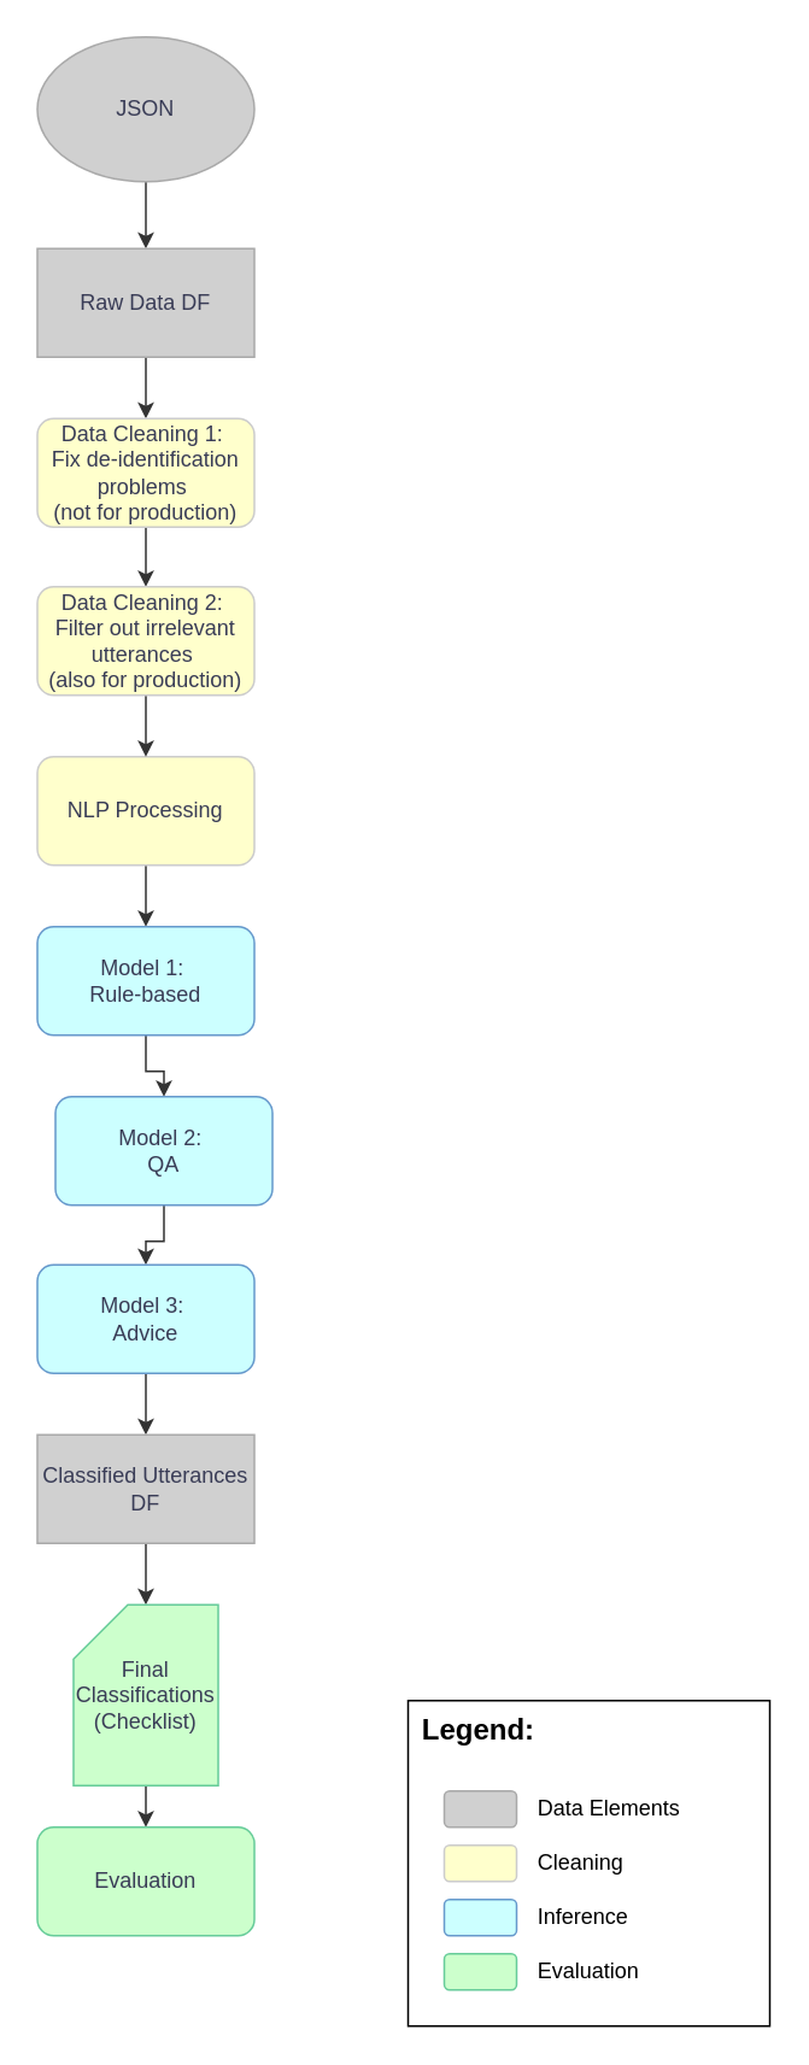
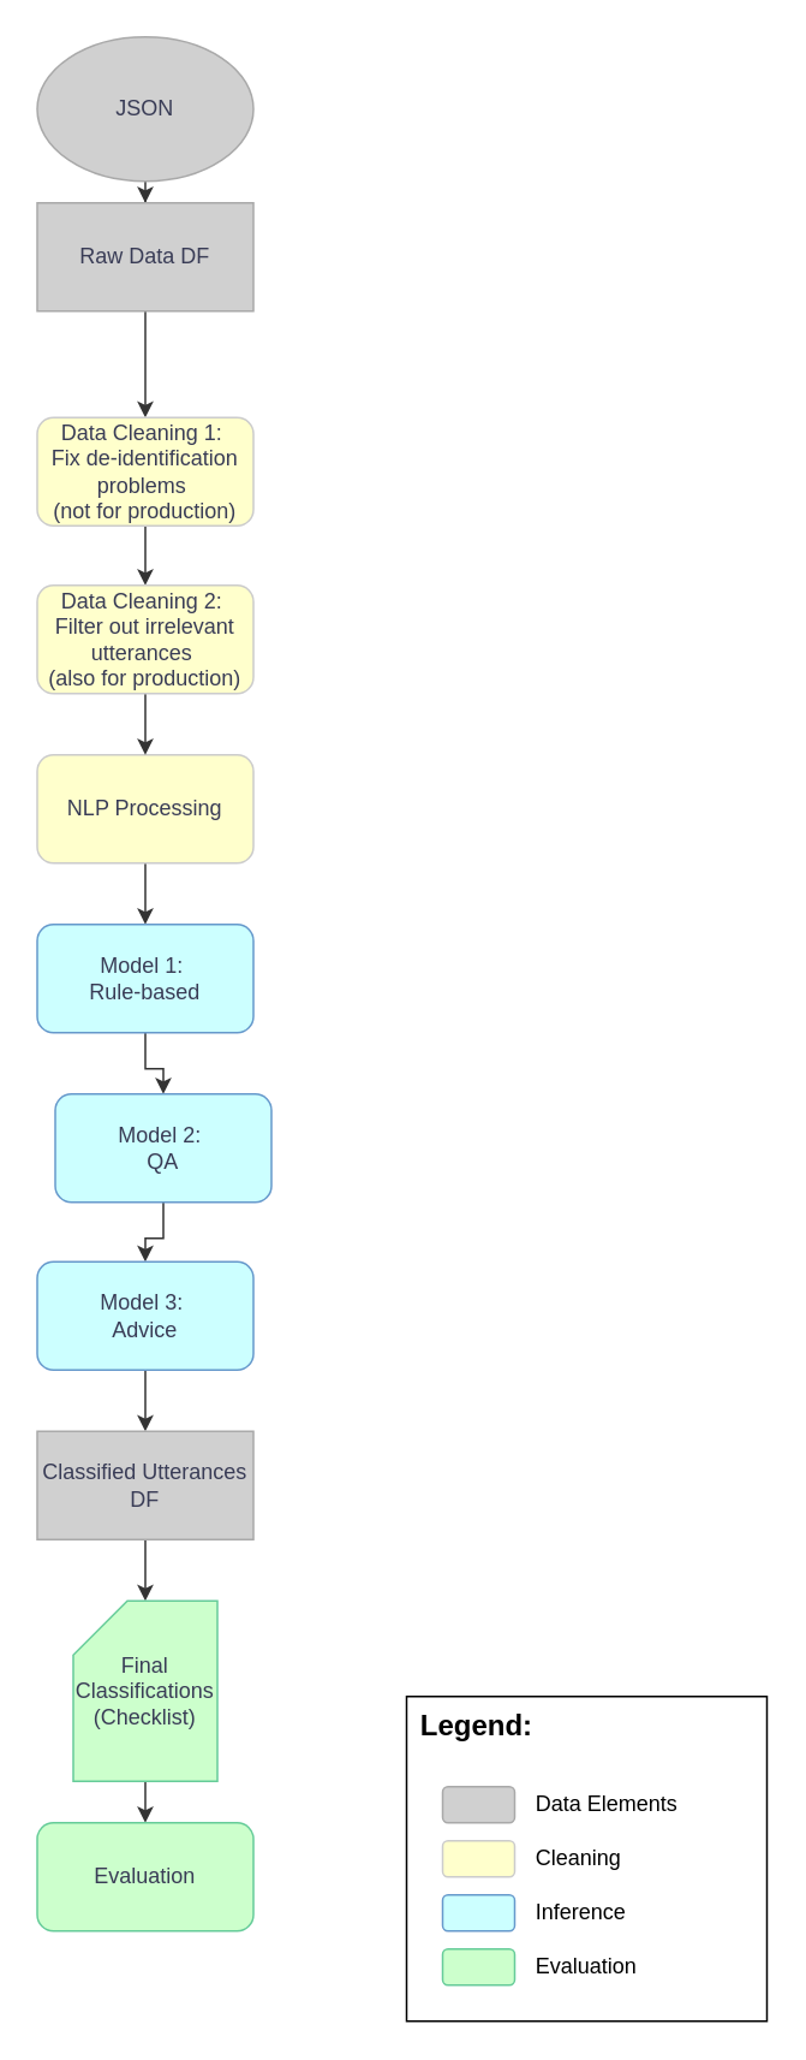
- <mxCell id="5" value="Raw Data DF" style="rounded=0;whiteSpace=wrap;html=1;labelBackgroundColor=none;fillColor=#D0D0D0;strokeColor=#A9A9A9;fontColor=#393C56;" vertex="1" parent="1"><mxGeometry x="20" y="137" width="120" height="60" as="geometry" /></mxCell>
+ <mxCell id="5" value="Raw Data DF" style="rounded=0;whiteSpace=wrap;html=1;labelBackgroundColor=none;fillColor=#D0D0D0;strokeColor=#A9A9A9;fontColor=#393C56;" vertex="1" parent="1"><mxGeometry x="20" y="112" width="120" height="60" as="geometry" /></mxCell>
